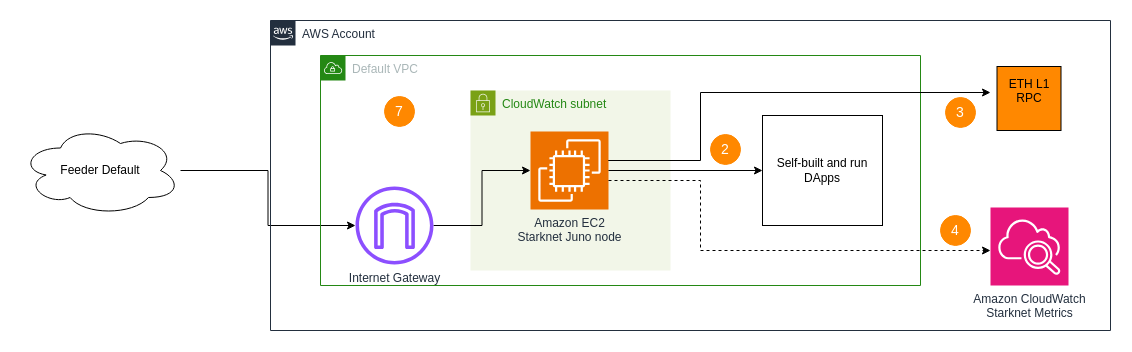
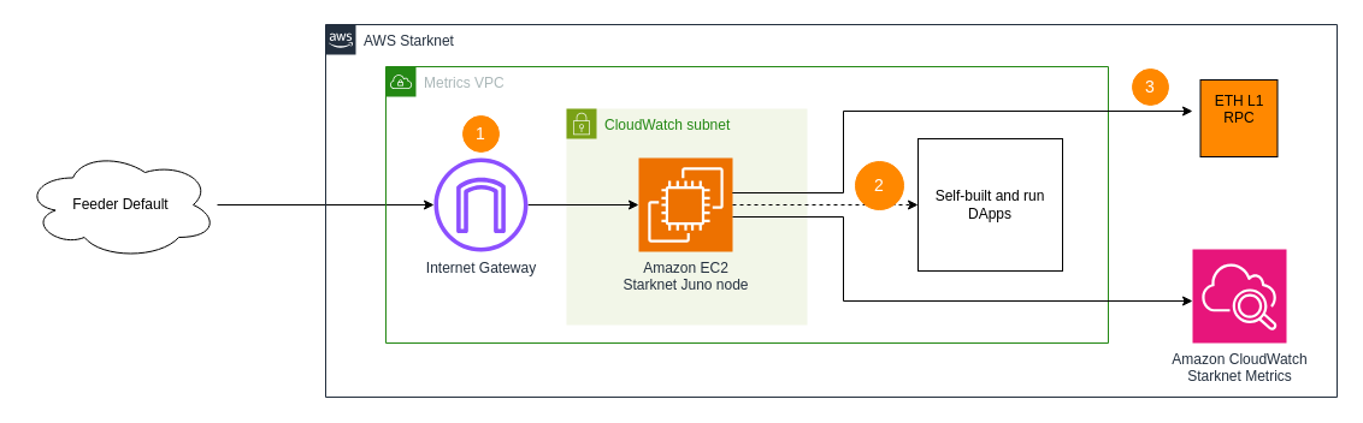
- <mxCell id="4" value="AWS Account" style="points=[[0,0],[0.25,0],[0.5,0],[0.75,0],[1,0],[1,0.25],[1,0.5],[1,0.75],[1,1],[0.75,1],[0.5,1],[0.25,1],[0,1],[0,0.75],[0,0.5],[0,0.25]];outlineConnect=0;gradientColor=none;html=1;whiteSpace=wrap;fontSize=12;fontStyle=0;container=1;pointerEvents=0;collapsible=0;recursiveResize=0;shape=mxgraph.aws4.group;grIcon=mxgraph.aws4.group_aws_cloud_alt;strokeColor=#232F3E;fillColor=none;verticalAlign=top;align=left;spacingLeft=30;fontColor=#232F3E;dashed=0;" parent="1" vertex="1"><mxGeometry x="270" y="20" width="840" height="310" as="geometry" /></mxCell>
+ <mxCell id="4" value="AWS Starknet" style="points=[[0,0],[0.25,0],[0.5,0],[0.75,0],[1,0],[1,0.25],[1,0.5],[1,0.75],[1,1],[0.75,1],[0.5,1],[0.25,1],[0,1],[0,0.75],[0,0.5],[0,0.25]];outlineConnect=0;gradientColor=none;html=1;whiteSpace=wrap;fontSize=12;fontStyle=0;container=1;pointerEvents=0;collapsible=0;recursiveResize=0;shape=mxgraph.aws4.group;grIcon=mxgraph.aws4.group_aws_cloud_alt;strokeColor=#232F3E;fillColor=none;verticalAlign=top;align=left;spacingLeft=30;fontColor=#232F3E;dashed=0;" parent="1" vertex="1"><mxGeometry x="270" y="20" width="840" height="310" as="geometry" /></mxCell>
- <mxCell id="13" value="Default VPC" style="points=[[0,0],[0.25,0],[0.5,0],[0.75,0],[1,0],[1,0.25],[1,0.5],[1,0.75],[1,1],[0.75,1],[0.5,1],[0.25,1],[0,1],[0,0.75],[0,0.5],[0,0.25]];outlineConnect=0;gradientColor=none;html=1;whiteSpace=wrap;fontSize=12;fontStyle=0;container=0;pointerEvents=0;collapsible=0;recursiveResize=0;shape=mxgraph.aws4.group;grIcon=mxgraph.aws4.group_vpc;strokeColor=#248814;fillColor=none;verticalAlign=top;align=left;spacingLeft=30;fontColor=#AAB7B8;dashed=0;" parent="4" vertex="1"><mxGeometry x="50" y="35" width="600" height="230" as="geometry" /></mxCell>
+ <mxCell id="13" value="Metrics VPC" style="points=[[0,0],[0.25,0],[0.5,0],[0.75,0],[1,0],[1,0.25],[1,0.5],[1,0.75],[1,1],[0.75,1],[0.5,1],[0.25,1],[0,1],[0,0.75],[0,0.5],[0,0.25]];outlineConnect=0;gradientColor=none;html=1;whiteSpace=wrap;fontSize=12;fontStyle=0;container=0;pointerEvents=0;collapsible=0;recursiveResize=0;shape=mxgraph.aws4.group;grIcon=mxgraph.aws4.group_vpc;strokeColor=#248814;fillColor=none;verticalAlign=top;align=left;spacingLeft=30;fontColor=#AAB7B8;dashed=0;" parent="4" vertex="1"><mxGeometry x="50" y="35" width="600" height="230" as="geometry" /></mxCell>
- <mxCell id="11" value="&lt;font style=&quot;font-size: 14px;&quot; color=&quot;#ffffff&quot;&gt;7&lt;/font&gt;" style="ellipse;whiteSpace=wrap;html=1;strokeColor=#FF8800;fillColor=#FF8800;" parent="4" vertex="1"><mxGeometry x="114" y="76" width="30" height="30" as="geometry" /></mxCell>
+ <mxCell id="11" value="&lt;font style=&quot;font-size: 14px;&quot; color=&quot;#ffffff&quot;&gt;1&lt;/font&gt;" style="ellipse;whiteSpace=wrap;html=1;strokeColor=#FF8800;fillColor=#FF8800;" parent="4" vertex="1"><mxGeometry x="114" y="76" width="30" height="30" as="geometry" /></mxCell>
- <mxCell id="18" value="&lt;font color=&quot;#ffffff&quot;&gt;&lt;span style=&quot;font-size: 14px;&quot;&gt;3&lt;/span&gt;&lt;/font&gt;" style="ellipse;whiteSpace=wrap;html=1;strokeColor=#FF8800;fillColor=#FF8800;" parent="4" vertex="1"><mxGeometry x="675" y="77" width="30" height="30" as="geometry" /></mxCell>
+ <mxCell id="18" value="&lt;font color=&quot;#ffffff&quot;&gt;&lt;span style=&quot;font-size: 14px;&quot;&gt;3&lt;/span&gt;&lt;/font&gt;" style="ellipse;whiteSpace=wrap;html=1;strokeColor=#FF8800;fillColor=#FF8800;" parent="4" vertex="1"><mxGeometry x="670" y="37" width="30" height="30" as="geometry" /></mxCell>
- <mxCell id="12" value="&lt;font style=&quot;font-size: 14px;&quot; color=&quot;#ffffff&quot;&gt;2&lt;/font&gt;" style="ellipse;whiteSpace=wrap;html=1;strokeColor=#FF8800;fillColor=#FF8800;" parent="4" vertex="1"><mxGeometry x="440" y="114" width="30" height="30" as="geometry" /></mxCell>
+ <mxCell id="12" value="&lt;font style=&quot;font-size: 14px;&quot; color=&quot;#ffffff&quot;&gt;2&lt;/font&gt;" style="ellipse;whiteSpace=wrap;html=1;strokeColor=#FF8800;fillColor=#FF8800;" parent="4" vertex="1"><mxGeometry x="440" y="114" width="40" height="40" as="geometry" /></mxCell>
- <mxCell id="10" style="edgeStyle=orthogonalEdgeStyle;rounded=0;orthogonalLoop=1;jettySize=auto;html=1;entryX=0;entryY=0.5;entryDx=0;entryDy=0;" parent="4" source="6" target="9" edge="1"><mxGeometry relative="1" as="geometry" /></mxCell>
+ <mxCell id="10" style="edgeStyle=orthogonalEdgeStyle;rounded=0;orthogonalLoop=1;jettySize=auto;html=1;entryX=0;entryY=0.5;entryDx=0;entryDy=0;dashed=1;" parent="4" source="6" target="9" edge="1"><mxGeometry relative="1" as="geometry" /></mxCell>
- <mxCell id="8" value="Internet Gateway" style="sketch=0;outlineConnect=0;fontColor=#232F3E;gradientColor=none;fillColor=#8C4FFF;strokeColor=none;dashed=0;verticalLabelPosition=bottom;verticalAlign=top;align=center;html=1;fontSize=12;fontStyle=0;aspect=fixed;pointerEvents=1;shape=mxgraph.aws4.internet_gateway;" parent="4" vertex="1"><mxGeometry x="85" y="166" width="78" height="78" as="geometry" /></mxCell>
+ <mxCell id="8" value="Internet Gateway" style="sketch=0;outlineConnect=0;fontColor=#232F3E;gradientColor=none;fillColor=#8C4FFF;strokeColor=none;dashed=0;verticalLabelPosition=bottom;verticalAlign=top;align=center;html=1;fontSize=12;fontStyle=0;aspect=fixed;pointerEvents=1;shape=mxgraph.aws4.internet_gateway;" parent="4" vertex="1"><mxGeometry x="90" y="111" width="78" height="78" as="geometry" /></mxCell>
- <mxCell id="14" value="&lt;font style=&quot;font-size: 14px;&quot; color=&quot;#ffffff&quot;&gt;4&lt;/font&gt;" style="ellipse;whiteSpace=wrap;html=1;strokeColor=#FF8800;fillColor=#FF8800;" parent="4" vertex="1"><mxGeometry x="670" y="195" width="30" height="30" as="geometry" /></mxCell>
- <mxCell id="16" style="edgeStyle=orthogonalEdgeStyle;rounded=0;orthogonalLoop=1;jettySize=auto;html=1;dashed=1;" parent="4" source="6" target="15" edge="1"><mxGeometry relative="1" as="geometry"><mxPoint x="780" y="230" as="targetPoint" /><Array as="points"><mxPoint x="430" y="160" /><mxPoint x="430" y="230" /></Array></mxGeometry></mxCell>
+ <mxCell id="16" style="edgeStyle=orthogonalEdgeStyle;rounded=0;orthogonalLoop=1;jettySize=auto;html=1;" parent="4" source="6" target="15" edge="1"><mxGeometry relative="1" as="geometry"><mxPoint x="780" y="230" as="targetPoint" /><Array as="points"><mxPoint x="430" y="160" /><mxPoint x="430" y="230" /></Array></mxGeometry></mxCell>
